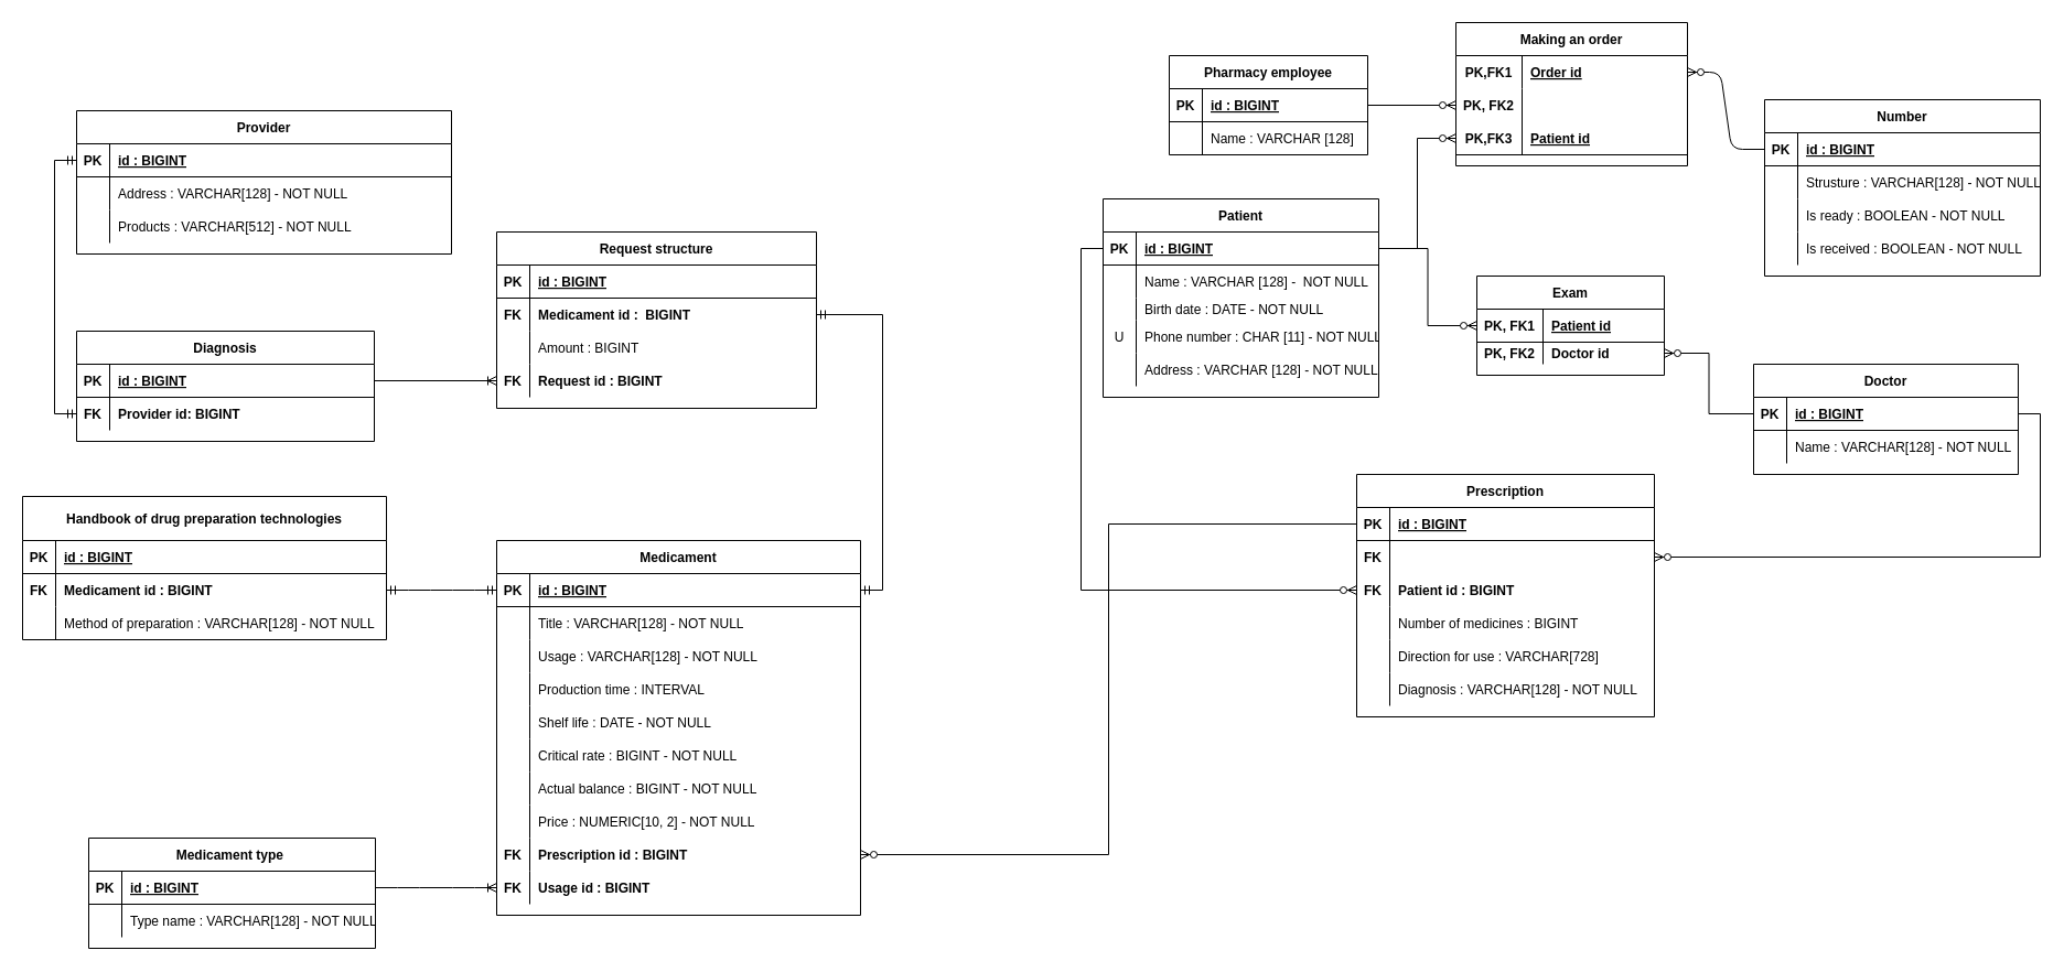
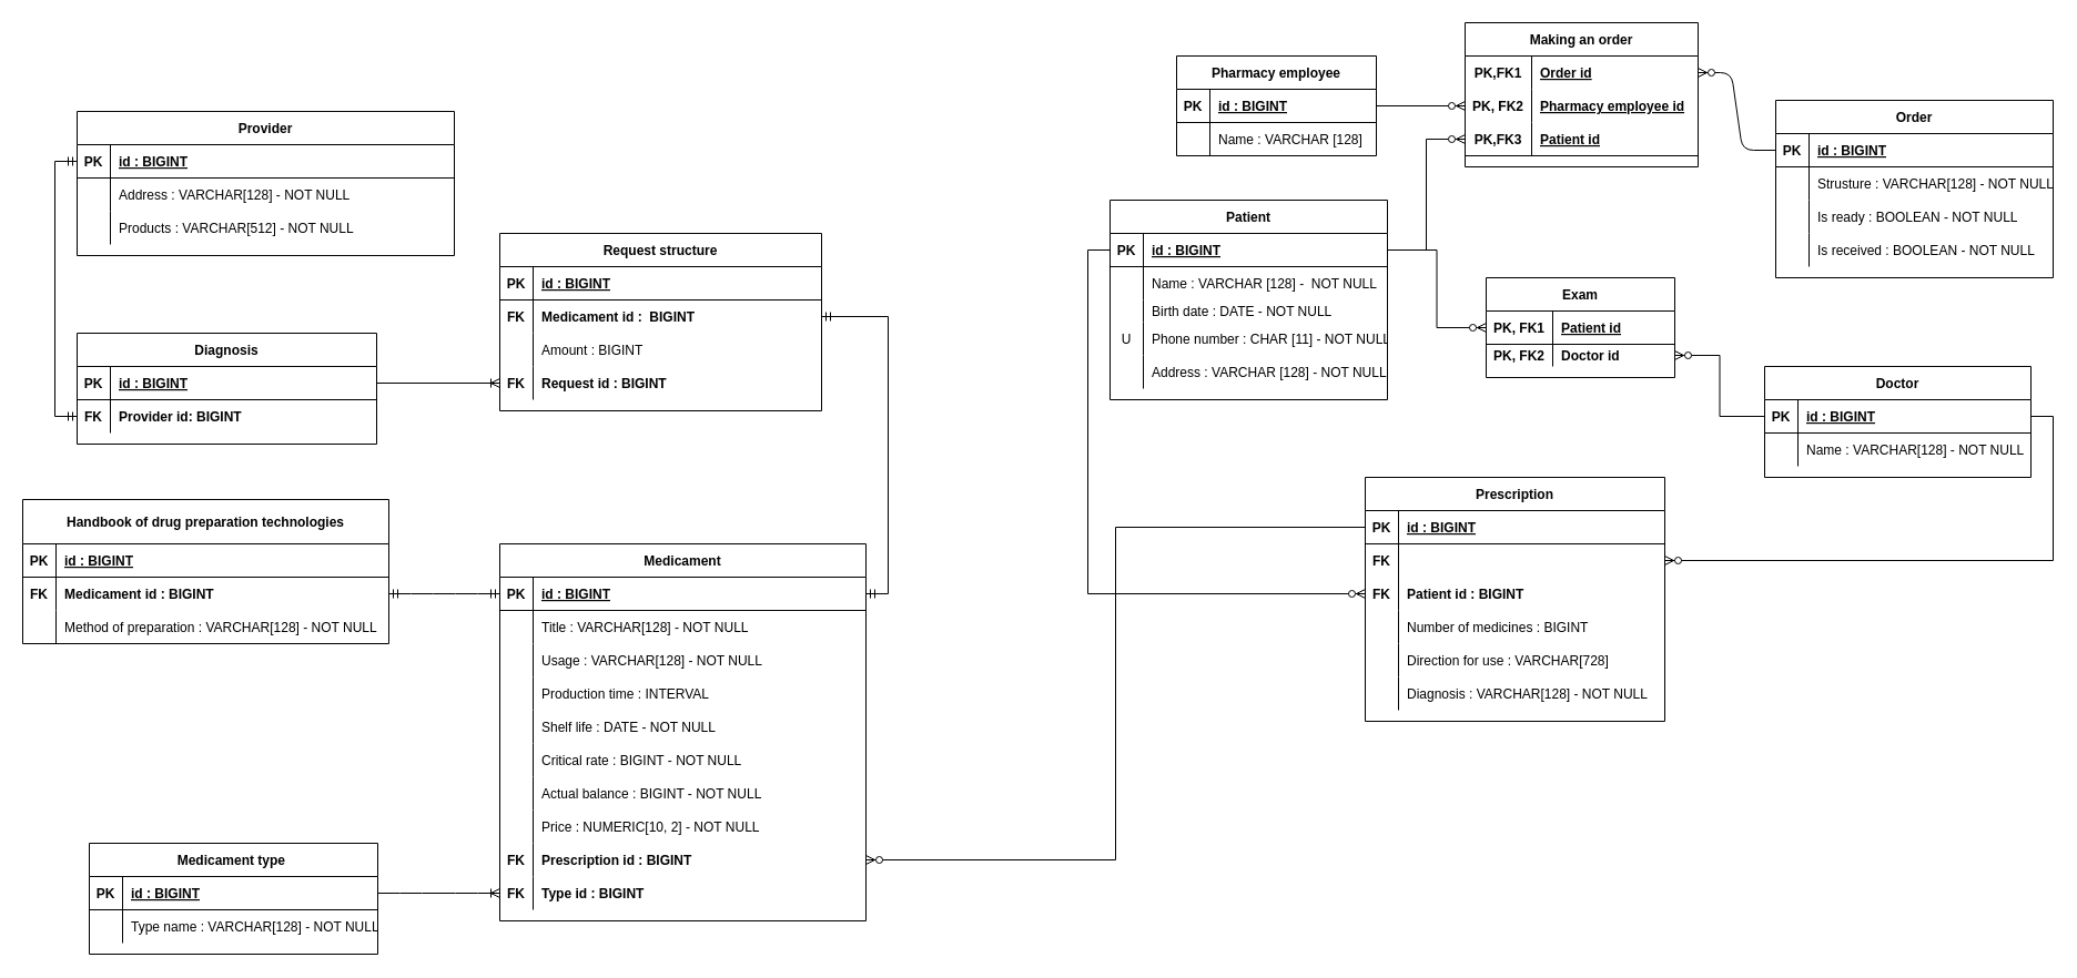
+ <mxCell id="51" value="Pharmacy employee id" style="shape=partialRectangle;connectable=0;fillColor=none;top=0;left=0;bottom=0;right=0;align=left;spacingLeft=6;overflow=hidden;fontStyle=5" parent="49" vertex="1"><mxGeometry x="60" width="150" height="30" as="geometry" /></mxCell>
- <mxCell id="2" value="Number" style="shape=table;startSize=30;container=1;collapsible=1;childLayout=tableLayout;fixedRows=1;rowLines=0;fontStyle=1;align=center;resizeLast=1;" parent="1" vertex="1"><mxGeometry x="1600" y="90" width="250" height="160" as="geometry" /></mxCell>
+ <mxCell id="2" value="Order" style="shape=table;startSize=30;container=1;collapsible=1;childLayout=tableLayout;fixedRows=1;rowLines=0;fontStyle=1;align=center;resizeLast=1;" parent="1" vertex="1"><mxGeometry x="1600" y="90" width="250" height="160" as="geometry" /></mxCell>
- <mxCell id="130" value="Usage id : BIGINT " style="shape=partialRectangle;connectable=0;fillColor=none;top=0;left=0;bottom=0;right=0;align=left;spacingLeft=6;fontStyle=1;overflow=hidden;" parent="128" vertex="1"><mxGeometry x="30" width="300" height="30" as="geometry" /></mxCell>
+ <mxCell id="130" value="Type id : BIGINT " style="shape=partialRectangle;connectable=0;fillColor=none;top=0;left=0;bottom=0;right=0;align=left;spacingLeft=6;fontStyle=1;overflow=hidden;" parent="128" vertex="1"><mxGeometry x="30" width="300" height="30" as="geometry" /></mxCell>
